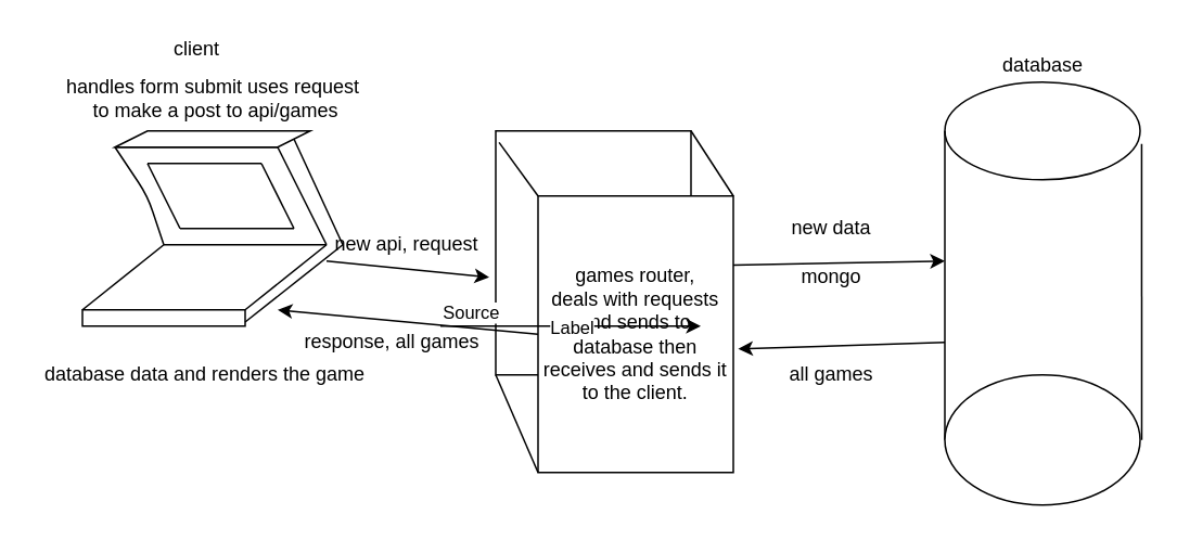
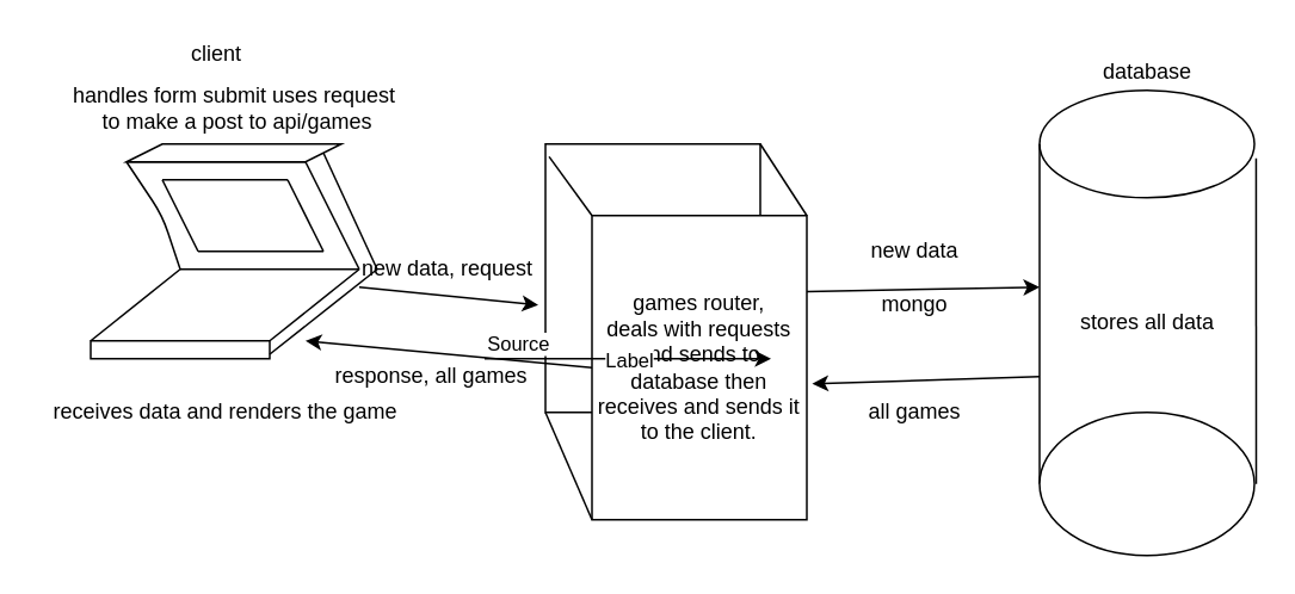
- <mxCell id="28" value="new api, request" style="text;html=1;align=center;verticalAlign=middle;resizable=0;points=[];autosize=1;strokeColor=none;" vertex="1" parent="1"><mxGeometry x="194" y="140" width="110" height="20" as="geometry" /></mxCell>
+ <mxCell id="28" value="new data, request" style="text;html=1;align=center;verticalAlign=middle;resizable=0;points=[];autosize=1;strokeColor=none;" vertex="1" parent="1"><mxGeometry x="194" y="140" width="110" height="20" as="geometry" /></mxCell>
+ <mxCell id="33" value="stores all data" style="text;html=1;align=center;verticalAlign=middle;resizable=0;points=[];autosize=1;strokeColor=none;" vertex="1" parent="1"><mxGeometry x="595" y="170" width="90" height="20" as="geometry" /></mxCell>
- <mxCell id="35" value="database data and renders the game" style="text;html=1;align=center;verticalAlign=middle;resizable=0;points=[];autosize=1;strokeColor=none;" vertex="1" parent="1"><mxGeometry x="20" y="220" width="210" height="20" as="geometry" /></mxCell>
+ <mxCell id="35" value="receives data and renders the game" style="text;html=1;align=center;verticalAlign=middle;resizable=0;points=[];autosize=1;strokeColor=none;" vertex="1" parent="1"><mxGeometry x="20" y="220" width="210" height="20" as="geometry" /></mxCell>
